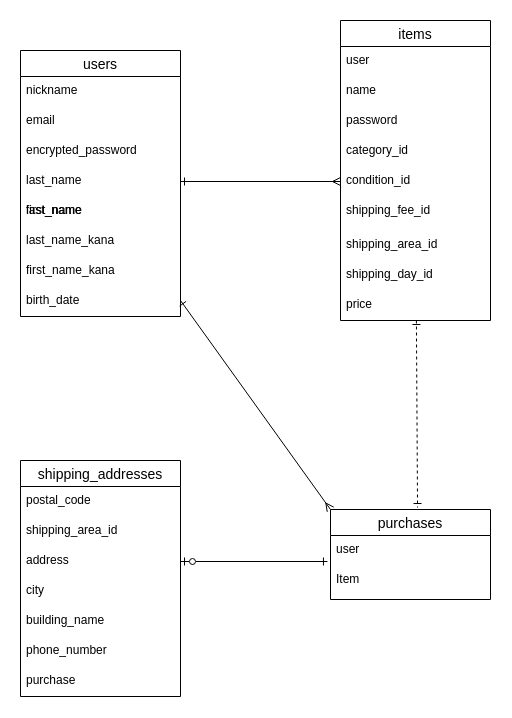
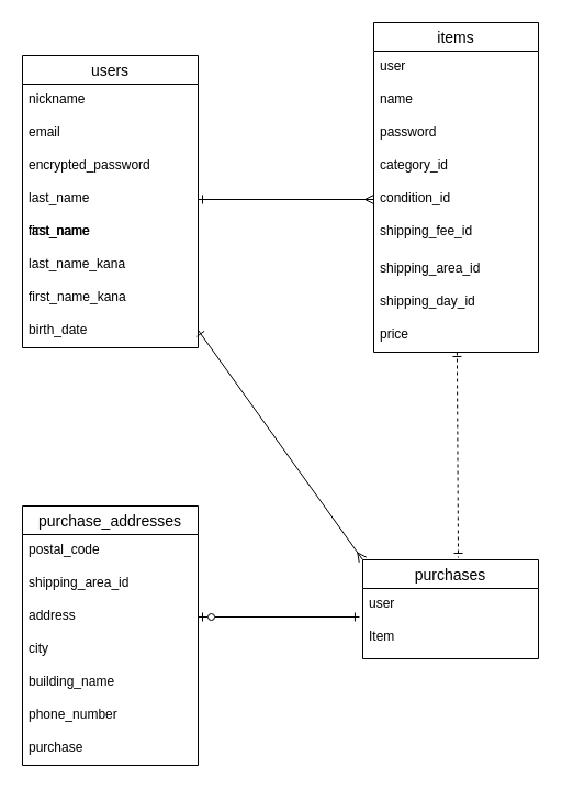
- <mxCell id="22" value="shipping_addresses" style="swimlane;fontStyle=0;childLayout=stackLayout;horizontal=1;startSize=26;horizontalStack=0;resizeParent=1;resizeParentMax=0;resizeLast=0;collapsible=1;marginBottom=0;align=center;fontSize=14;" parent="1" vertex="1"><mxGeometry x="20" y="460" width="160" height="236" as="geometry" /></mxCell>
+ <mxCell id="22" value="purchase_addresses" style="swimlane;fontStyle=0;childLayout=stackLayout;horizontal=1;startSize=26;horizontalStack=0;resizeParent=1;resizeParentMax=0;resizeLast=0;collapsible=1;marginBottom=0;align=center;fontSize=14;" parent="1" vertex="1"><mxGeometry x="20" y="460" width="160" height="236" as="geometry" /></mxCell>
